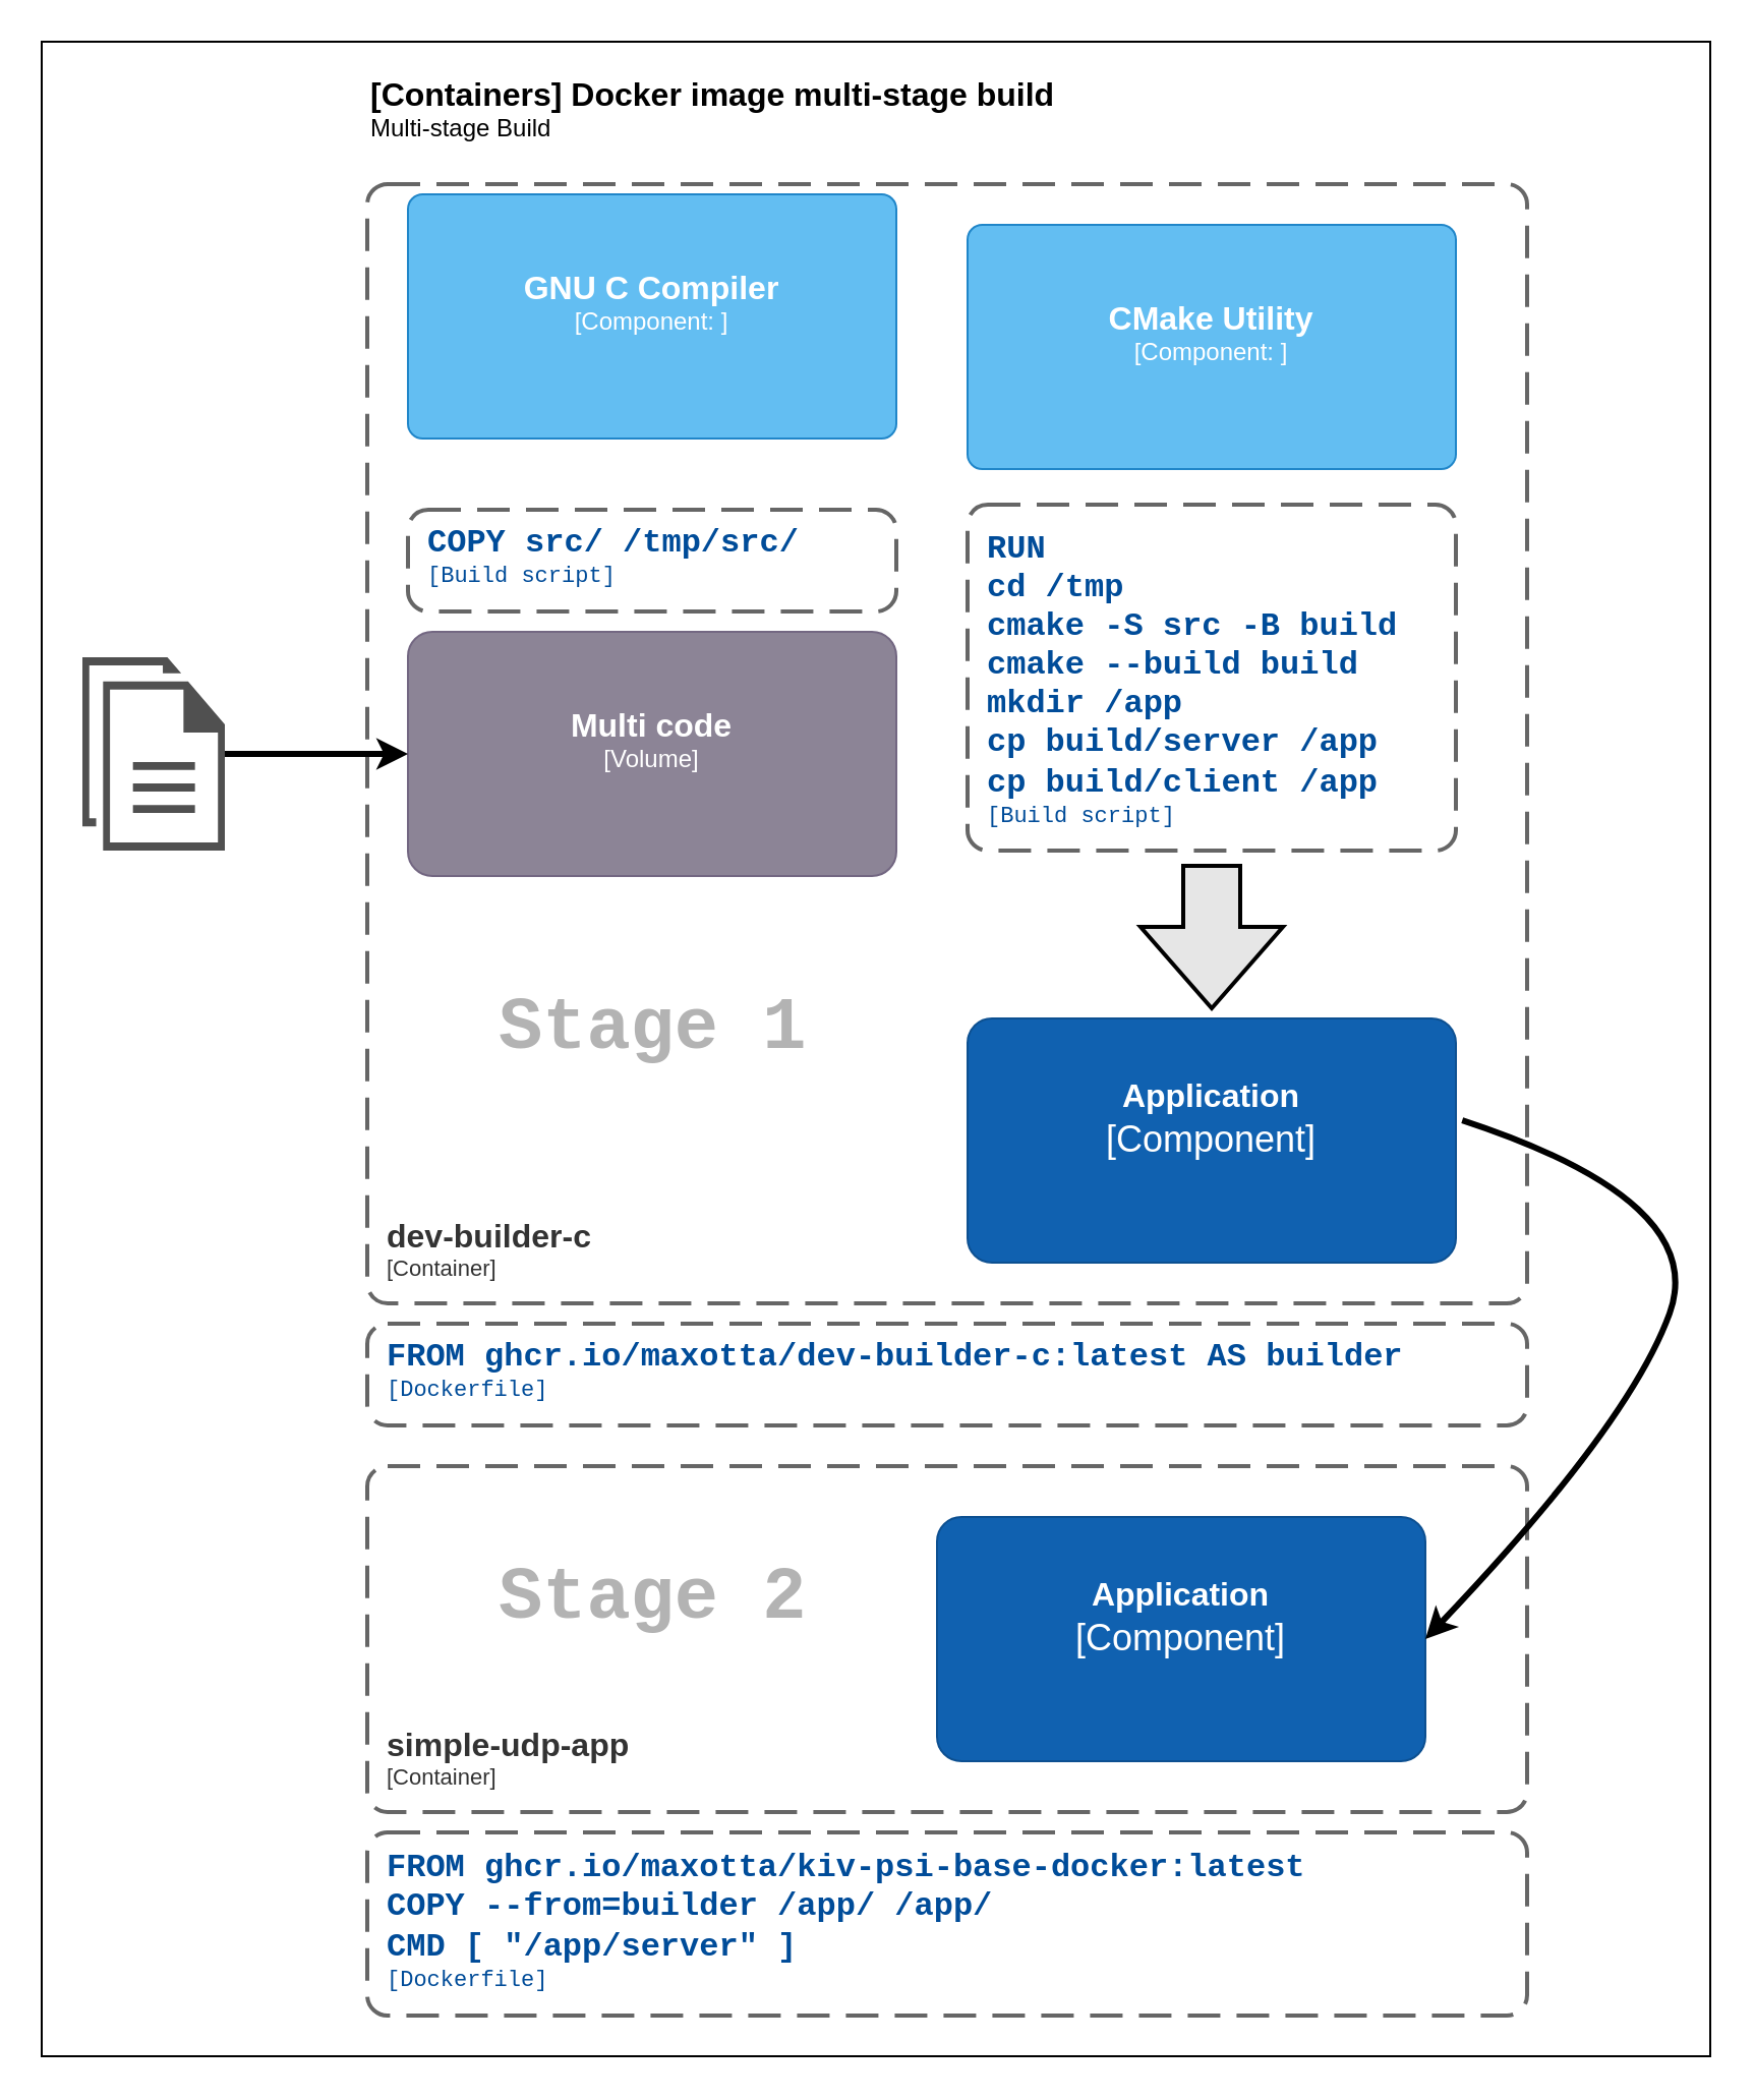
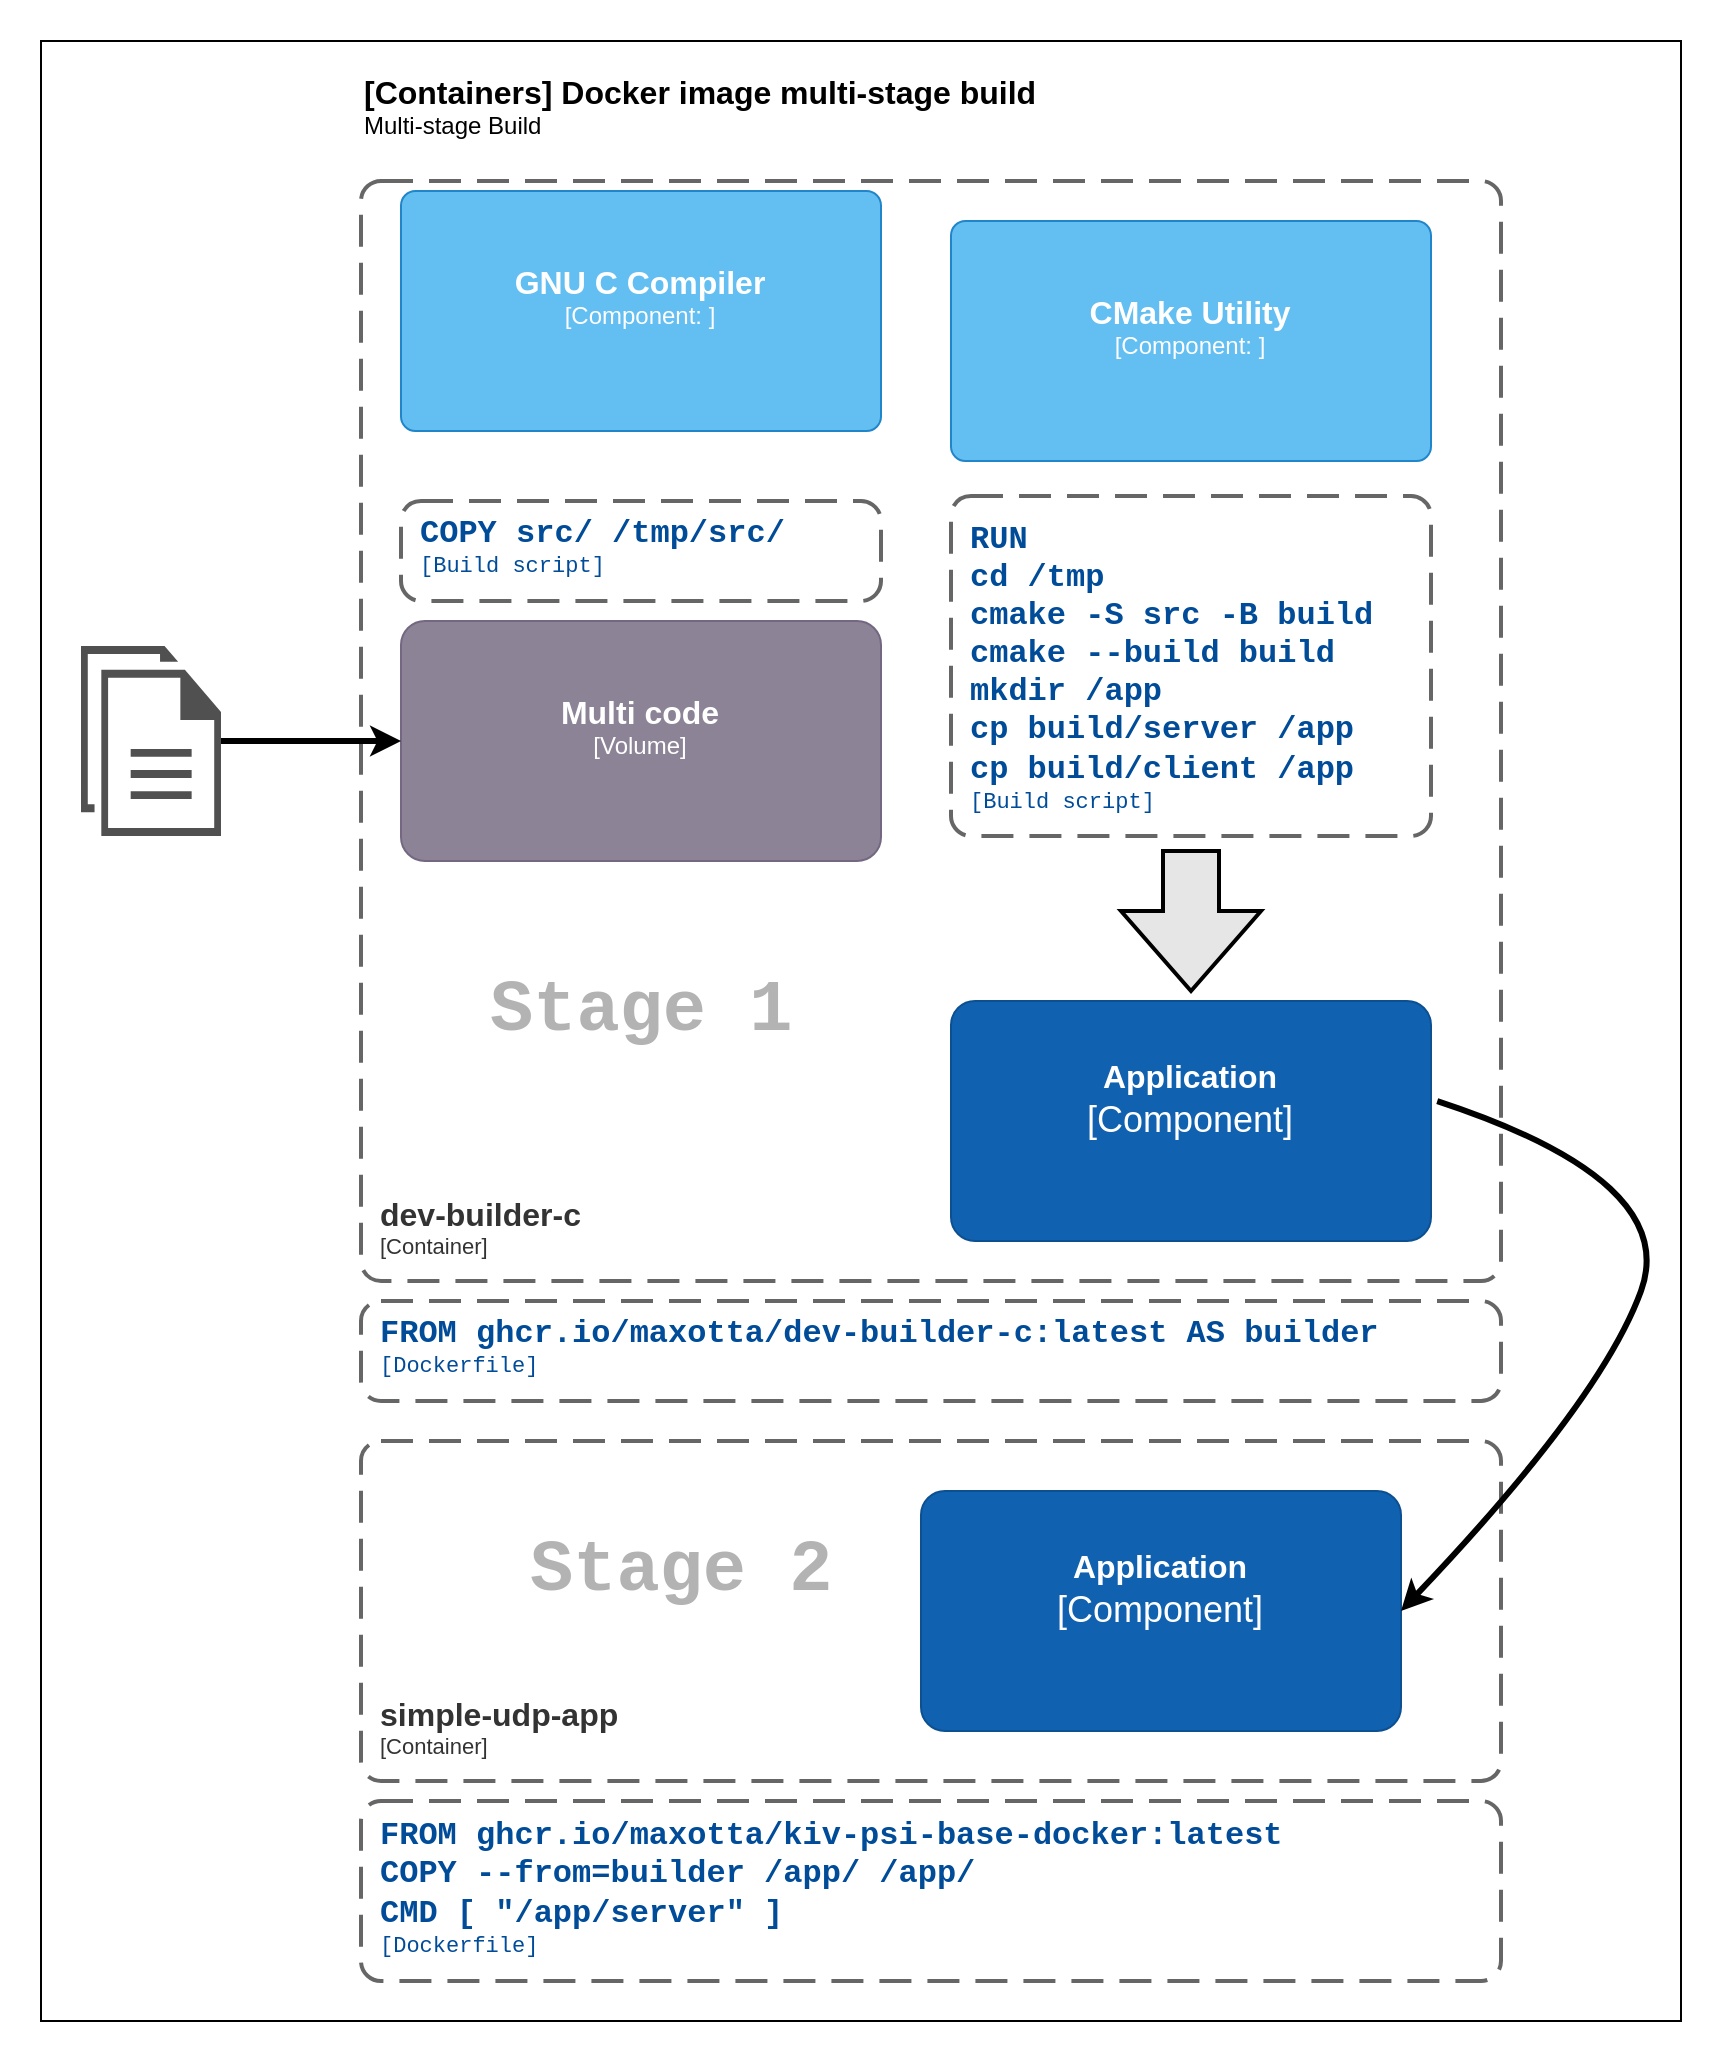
- <mxCell id="19" value="&lt;h1&gt;Stage 2&lt;/h1&gt;" style="text;html=1;strokeColor=none;fillColor=none;spacing=5;spacingTop=-20;whiteSpace=wrap;overflow=hidden;rounded=0;fontFamily=Courier New;fontSize=18;fontColor=#B3B3B3;" parent="1" vertex="1"><mxGeometry x="240" y="750" width="180" height="60" as="geometry" /></mxCell>
+ <mxCell id="19" value="&lt;h1&gt;Stage 2&lt;/h1&gt;" style="text;html=1;strokeColor=none;fillColor=none;spacing=5;spacingTop=-20;whiteSpace=wrap;overflow=hidden;rounded=0;fontFamily=Courier New;fontSize=18;fontColor=#B3B3B3;" parent="1" vertex="1"><mxGeometry x="260" y="750" width="180" height="60" as="geometry" /></mxCell>
